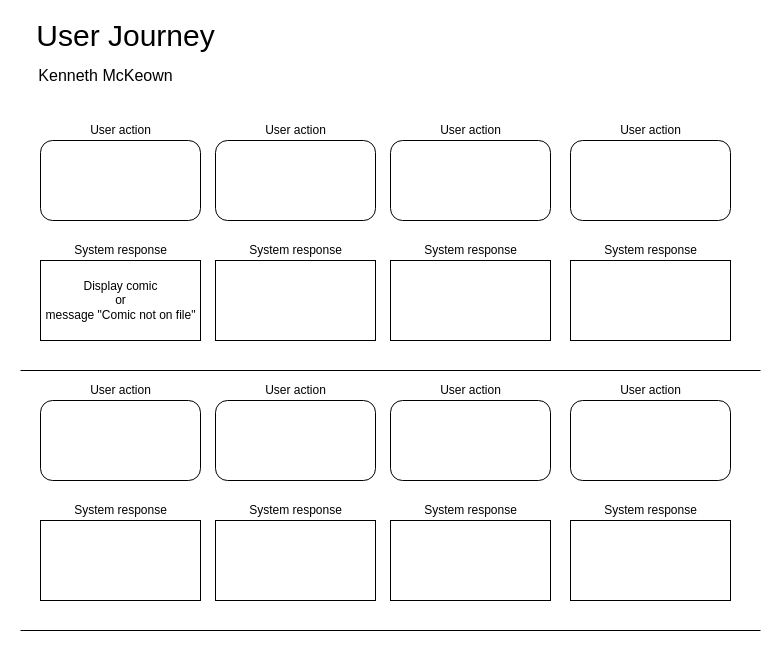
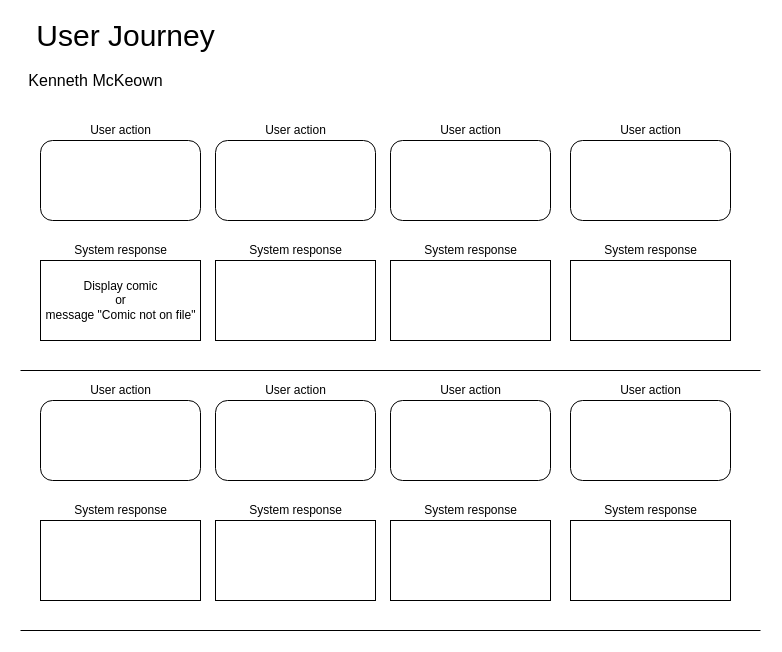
- <mxCell id="3" value="&lt;font style=&quot;font-size: 16px&quot;&gt;Kenneth McKeown&lt;/font&gt;" style="text;html=1;align=center;verticalAlign=middle;resizable=0;points=[];autosize=1;" vertex="1" parent="1"><mxGeometry x="30" y="65" width="150" height="20" as="geometry" /></mxCell>
+ <mxCell id="3" value="&lt;font style=&quot;font-size: 16px&quot;&gt;Kenneth McKeown&lt;/font&gt;" style="text;html=1;align=center;verticalAlign=middle;resizable=0;points=[];autosize=1;" vertex="1" parent="1"><mxGeometry x="20" y="70" width="150" height="20" as="geometry" /></mxCell>
